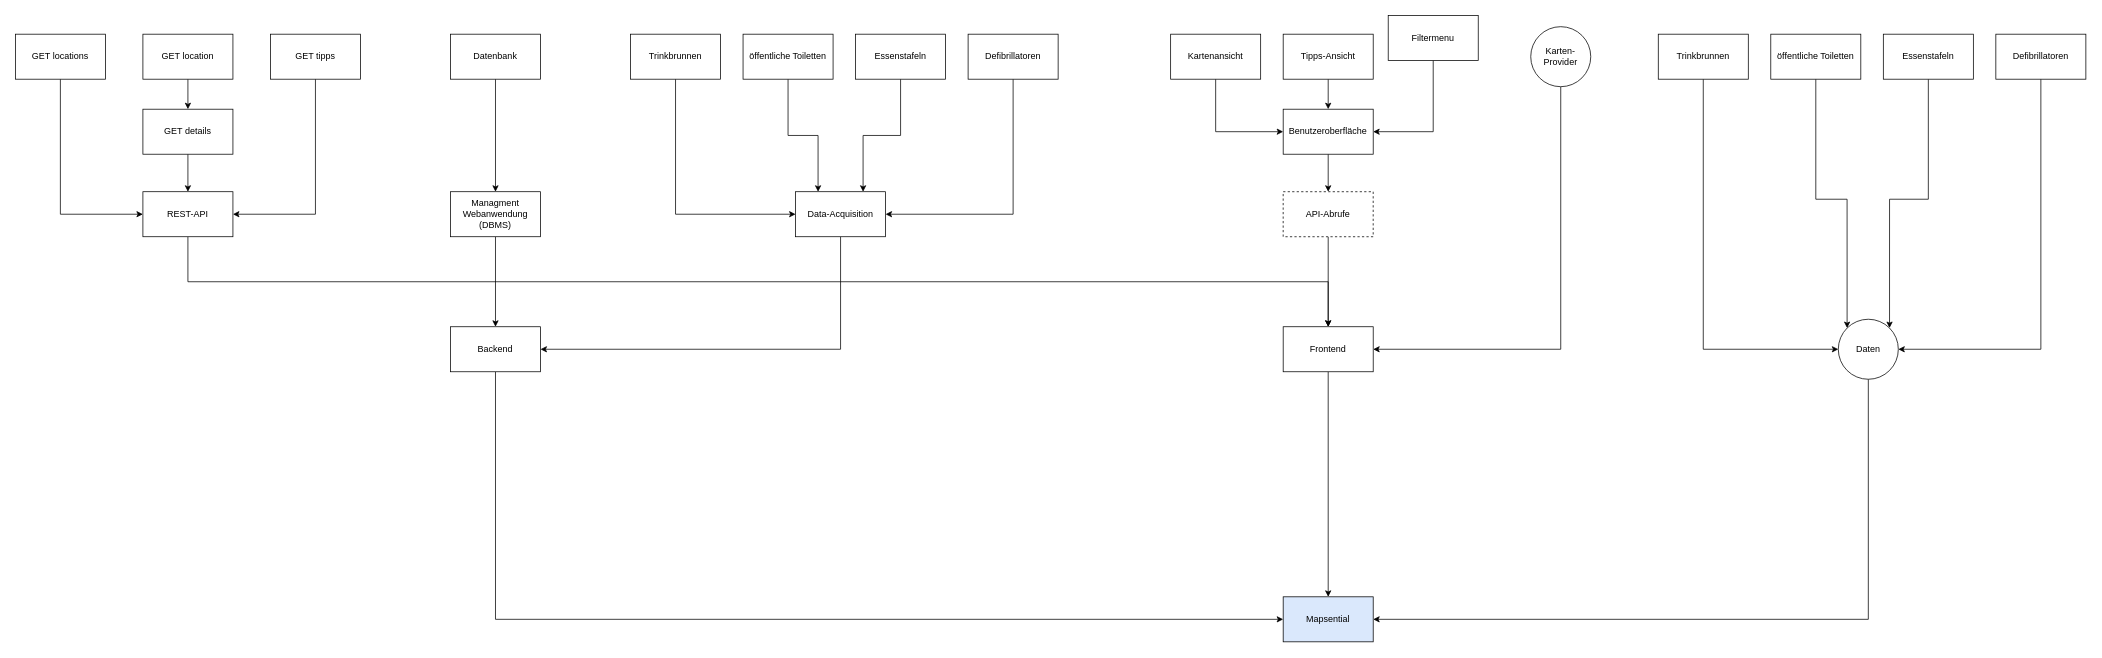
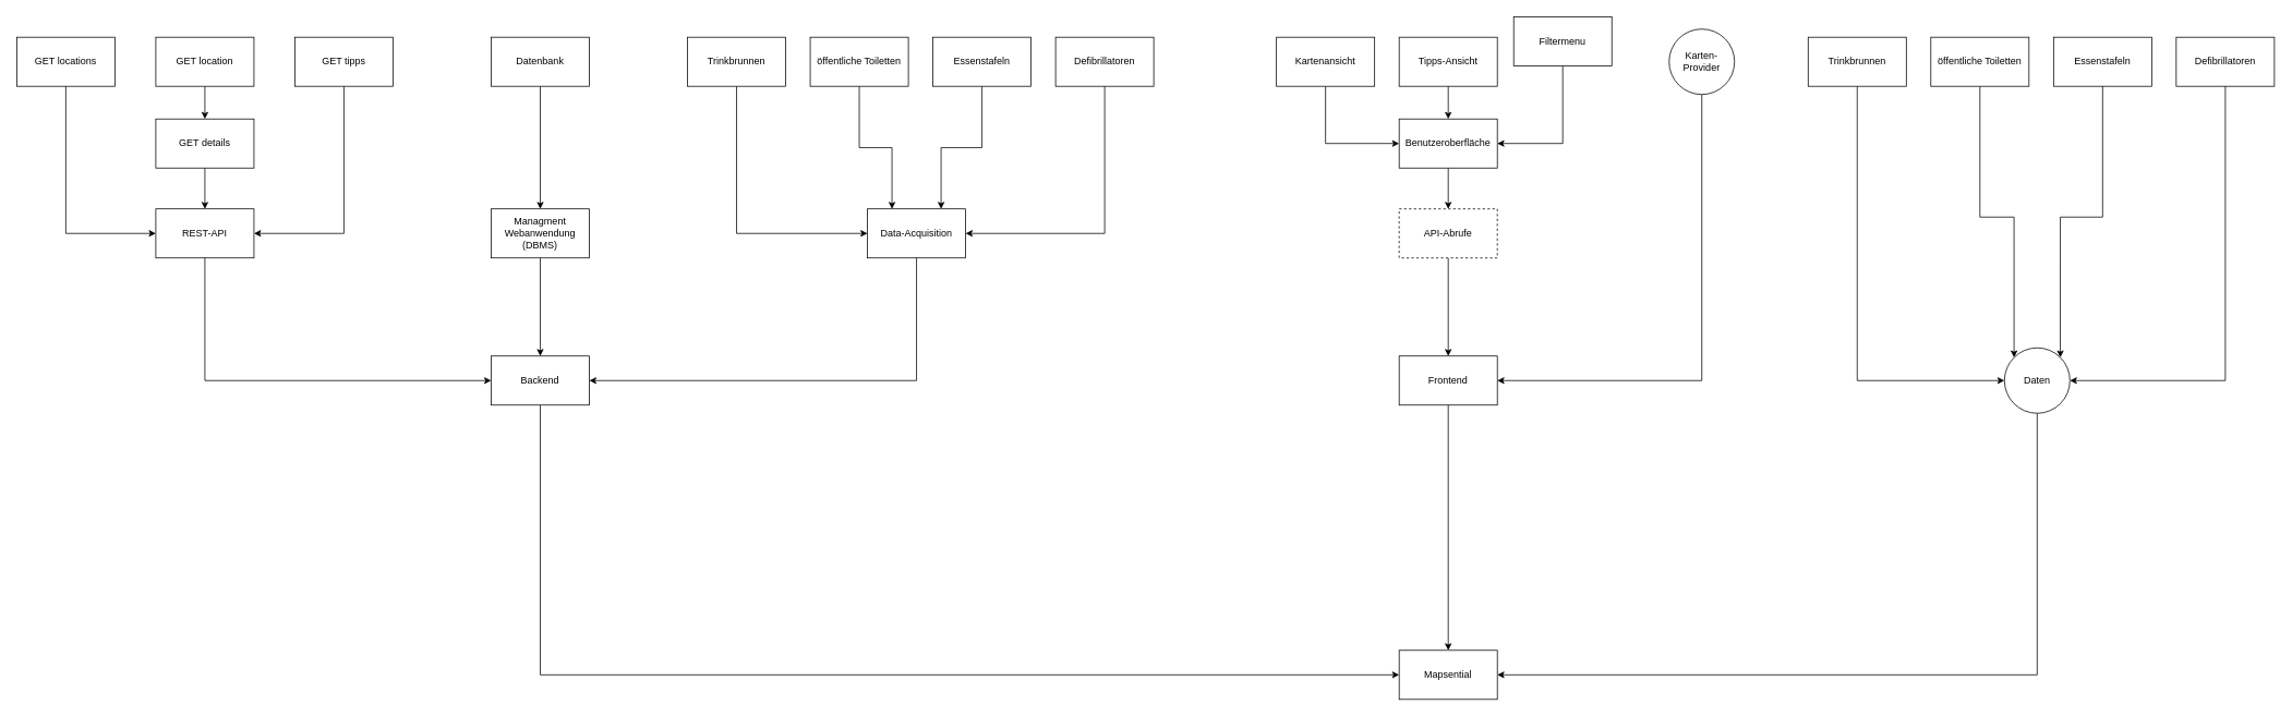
- <mxCell id="7" style="edgeStyle=orthogonalEdgeStyle;rounded=0;orthogonalLoop=1;jettySize=auto;html=1;exitX=0.5;exitY=1;exitDx=0;exitDy=0;" edge="1" parent="1" source="8" target="6"><mxGeometry relative="1" as="geometry" /></mxCell>
+ <mxCell id="7" style="edgeStyle=orthogonalEdgeStyle;rounded=0;orthogonalLoop=1;jettySize=auto;html=1;exitX=0.5;exitY=1;exitDx=0;exitDy=0;entryX=0;entryY=0.5;entryDx=0;entryDy=0;" edge="1" parent="1" source="8" target="4"><mxGeometry relative="1" as="geometry" /></mxCell>
- <mxCell id="2" value="Mapsential" style="rounded=0;whiteSpace=wrap;html=1;fillColor=#dae8fc;" parent="1" vertex="1"><mxGeometry x="1710" y="795" width="120" height="60" as="geometry" /></mxCell>
+ <mxCell id="2" value="Mapsential" style="rounded=0;whiteSpace=wrap;html=1;" parent="1" vertex="1"><mxGeometry x="1710" y="795" width="120" height="60" as="geometry" /></mxCell>
